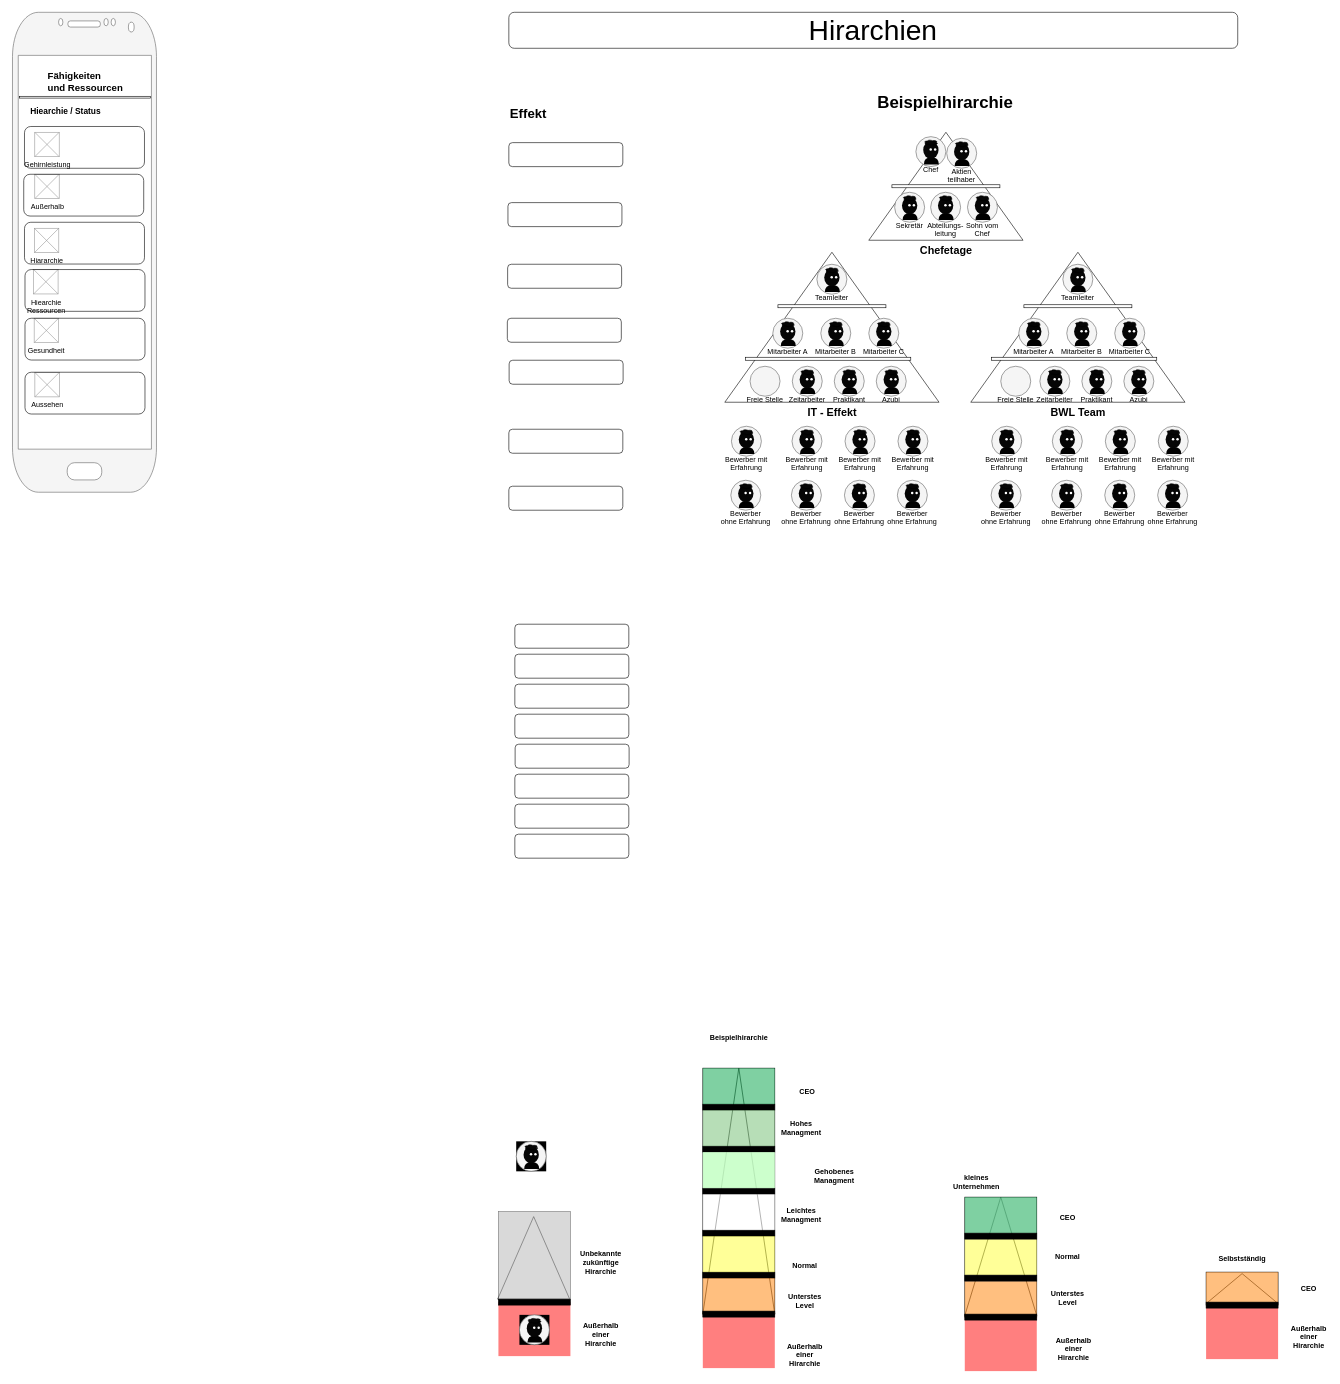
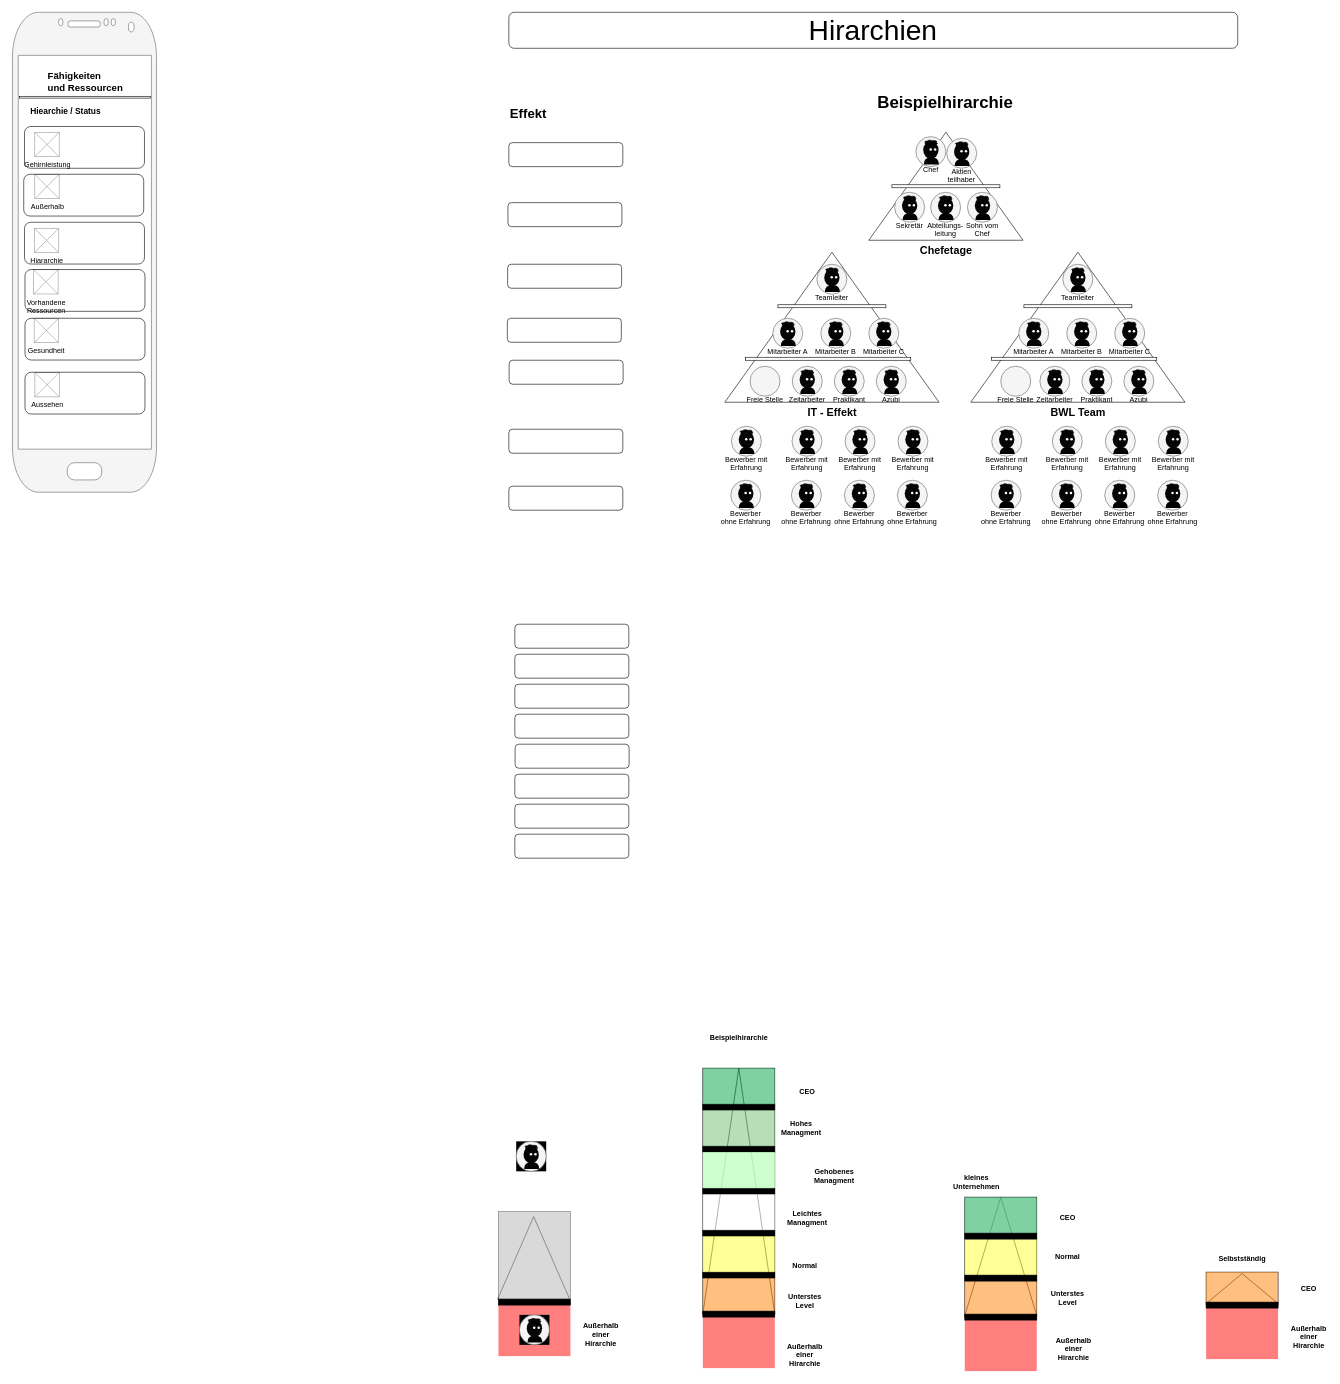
- <mxCell id="10" value="&lt;span style=&quot;text-align: left&quot;&gt;Hiearchie&lt;br&gt;Ressourcen&lt;/span&gt;" style="verticalLabelPosition=bottom;shadow=0;dashed=0;align=center;html=1;verticalAlign=top;strokeWidth=1;shape=mxgraph.mockup.graphics.simpleIcon;strokeColor=#999999;fillColor=#FFFFFF;aspect=fixed;fontSize=12;fontStyle=0" vertex="1" parent="1"><mxGeometry x="55.28" y="448.79" width="40.71" height="40.71" as="geometry" /></mxCell>
+ <mxCell id="10" value="&lt;span style=&quot;text-align: left&quot;&gt;Vorhandene&lt;br&gt;Ressourcen&lt;/span&gt;" style="verticalLabelPosition=bottom;shadow=0;dashed=0;align=center;html=1;verticalAlign=top;strokeWidth=1;shape=mxgraph.mockup.graphics.simpleIcon;strokeColor=#999999;fillColor=#FFFFFF;aspect=fixed;fontSize=12;fontStyle=0" vertex="1" parent="1"><mxGeometry x="55.28" y="448.79" width="40.71" height="40.71" as="geometry" /></mxCell>
- <mxCell id="455" value="Leichtes Managment" style="text;html=1;strokeColor=none;fillColor=none;align=center;verticalAlign=middle;whiteSpace=wrap;rounded=0;fontStyle=1" vertex="1" parent="1"><mxGeometry x="1304.7" y="2015" width="60" height="20" as="geometry" /></mxCell>
+ <mxCell id="455" value="Leichtes Managment" style="text;html=1;strokeColor=none;fillColor=none;align=center;verticalAlign=middle;whiteSpace=wrap;rounded=0;fontStyle=1" vertex="1" parent="1"><mxGeometry x="1314.7" y="2020" width="60" height="20" as="geometry" /></mxCell>
- <mxCell id="516" value="Unbekannte zukünftige Hirarchie" style="text;html=1;strokeColor=none;fillColor=none;align=center;verticalAlign=middle;whiteSpace=wrap;rounded=0;fontStyle=1" vertex="1" parent="1"><mxGeometry x="971.25" y="2086.25" width="60" height="35" as="geometry" /></mxCell>
